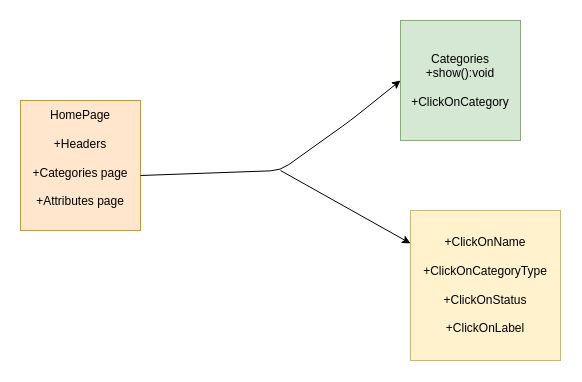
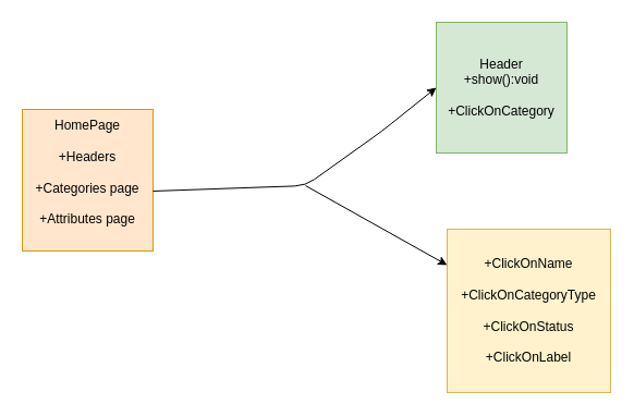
- <mxCell id="4" value="Categories&lt;br&gt;+show():void&lt;br&gt;&lt;br&gt;+ClickOnCategory&lt;br&gt;" style="whiteSpace=wrap;html=1;aspect=fixed;fillColor=#d5e8d4;strokeColor=#82b366;" vertex="1" parent="1"><mxGeometry x="400" y="20" width="120" height="120" as="geometry" /></mxCell>
+ <mxCell id="4" value="Header&lt;br&gt;+show():void&lt;br&gt;&lt;br&gt;+ClickOnCategory&lt;br&gt;" style="whiteSpace=wrap;html=1;aspect=fixed;fillColor=#d5e8d4;strokeColor=#82b366;" vertex="1" parent="1"><mxGeometry x="400" y="20" width="120" height="120" as="geometry" /></mxCell>
